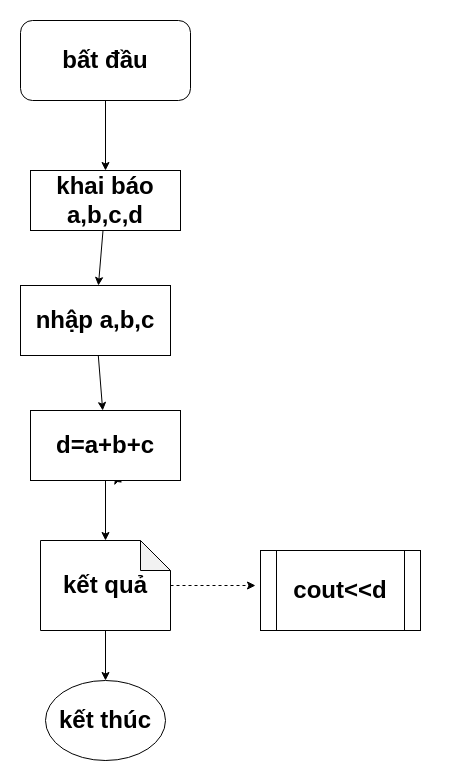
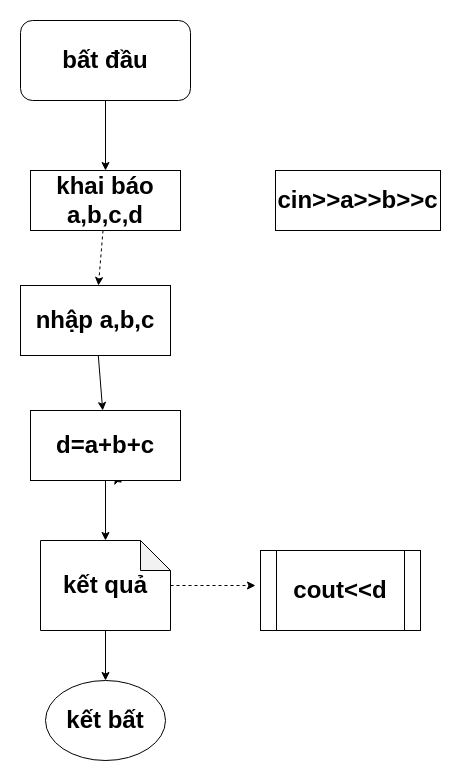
+ <mxCell id="20" value="&lt;h1&gt;cin&amp;gt;&amp;gt;a&amp;gt;&amp;gt;b&amp;gt;&amp;gt;c&lt;/h1&gt;" style="whiteSpace=wrap;html=1;rounded=0;" vertex="1" parent="1"><mxGeometry x="275" y="170" width="165" height="60" as="geometry" /></mxCell>
- <mxCell id="18" value="" style="edgeStyle=none;html=1;" edge="1" parent="1" source="19" target="17"><mxGeometry relative="1" as="geometry" /></mxCell>
+ <mxCell id="18" value="" style="edgeStyle=none;html=1;dashed=1;" edge="1" parent="1" source="19" target="17"><mxGeometry relative="1" as="geometry" /></mxCell>
- <mxCell id="13" value="&lt;h1&gt;kết thúc&lt;/h1&gt;" style="ellipse;whiteSpace=wrap;html=1;" vertex="1" parent="1"><mxGeometry x="45" y="680" width="120" height="80" as="geometry" /></mxCell>
+ <mxCell id="13" value="&lt;h1&gt;kết bất&lt;/h1&gt;" style="ellipse;whiteSpace=wrap;html=1;" vertex="1" parent="1"><mxGeometry x="45" y="680" width="120" height="80" as="geometry" /></mxCell>
